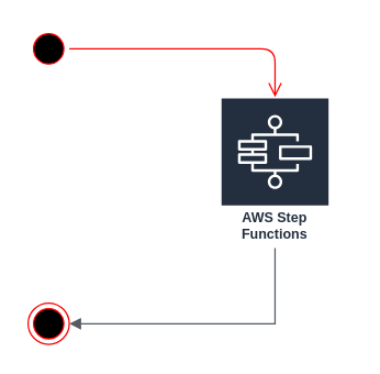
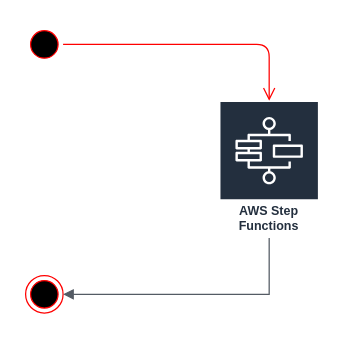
- <mxCell id="5" value="AWS Step Functions" style="outlineConnect=0;fontColor=#232F3E;gradientColor=none;strokeColor=#ffffff;fillColor=#232F3E;dashed=0;verticalLabelPosition=middle;verticalAlign=bottom;align=center;html=1;whiteSpace=wrap;fontSize=10;fontStyle=1;spacing=3;shape=mxgraph.aws4.productIcon;prIcon=mxgraph.aws4.step_functions;" vertex="1" parent="1"><mxGeometry x="160" y="70" width="80" height="110" as="geometry" /></mxCell>
+ <mxCell id="5" value="AWS Step Functions" style="outlineConnect=0;fontColor=#232F3E;gradientColor=none;strokeColor=#ffffff;fillColor=#232F3E;dashed=0;verticalLabelPosition=middle;verticalAlign=bottom;align=center;html=1;whiteSpace=wrap;fontSize=10;fontStyle=1;spacing=3;shape=mxgraph.aws4.productIcon;prIcon=mxgraph.aws4.step_functions;" vertex="1" parent="1"><mxGeometry x="175" y="80" width="80" height="110" as="geometry" /></mxCell>
